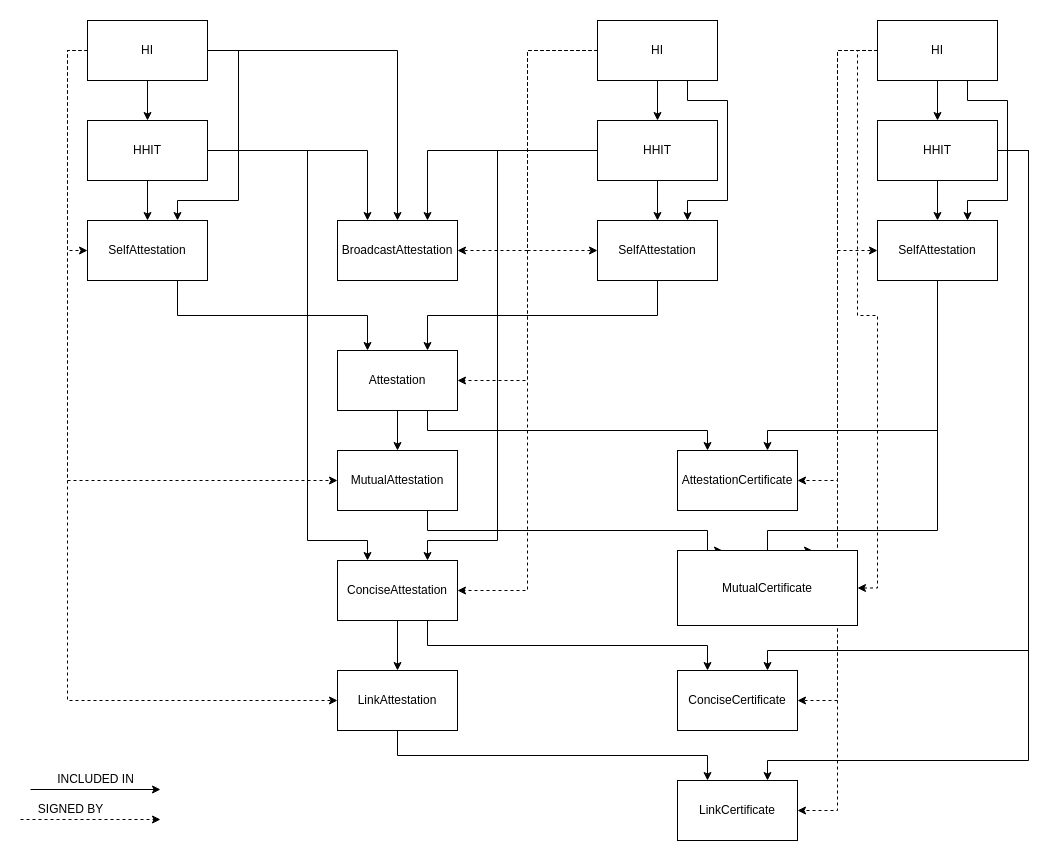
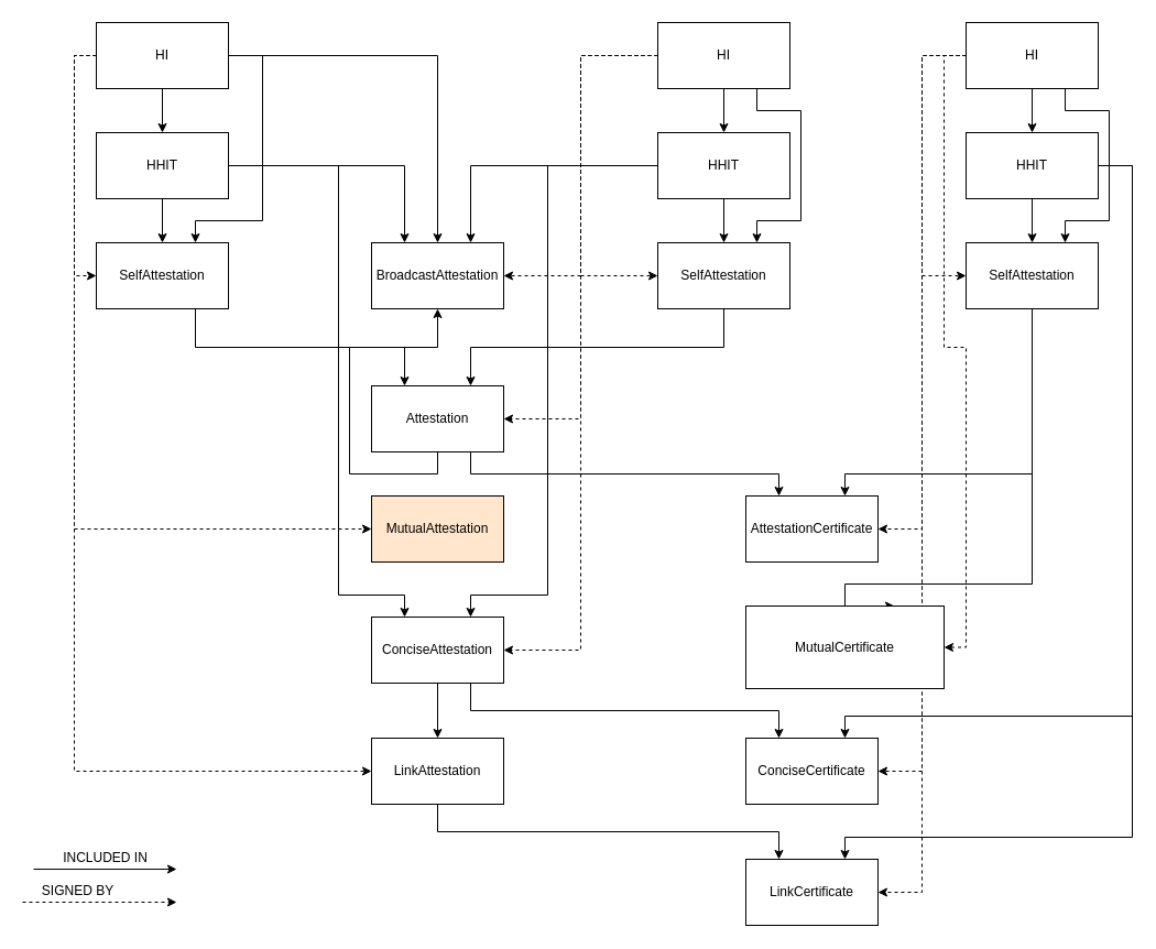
- <mxCell id="33" style="edgeStyle=orthogonalEdgeStyle;rounded=0;orthogonalLoop=1;jettySize=auto;html=1;exitX=0.5;exitY=1;exitDx=0;exitDy=0;startArrow=none;startFill=0;endArrow=classic;endFill=1;" edge="1" parent="1" source="35" target="37"><mxGeometry relative="1" as="geometry" /></mxCell>
+ <mxCell id="33" style="edgeStyle=orthogonalEdgeStyle;rounded=0;orthogonalLoop=1;jettySize=auto;html=1;exitX=0.5;exitY=1;exitDx=0;exitDy=0;startArrow=none;startFill=0;endArrow=classic;endFill=1;" edge="1" parent="1" source="35" target="32"><mxGeometry relative="1" as="geometry" /></mxCell>
- <mxCell id="37" value="MutualAttestation" style="rounded=0;whiteSpace=wrap;html=1;" vertex="1" parent="1"><mxGeometry x="337" y="450" width="120" height="60" as="geometry" /></mxCell>
+ <mxCell id="37" value="MutualAttestation" style="rounded=0;whiteSpace=wrap;html=1;fillColor=#ffe6cc;" vertex="1" parent="1"><mxGeometry x="337" y="450" width="120" height="60" as="geometry" /></mxCell>
- <mxCell id="36" style="edgeStyle=orthogonalEdgeStyle;rounded=0;orthogonalLoop=1;jettySize=auto;html=1;exitX=0.75;exitY=1;exitDx=0;exitDy=0;entryX=0.25;entryY=0;entryDx=0;entryDy=0;startArrow=none;startFill=0;endArrow=classic;endFill=1;" edge="1" parent="1" source="37" target="60"><mxGeometry relative="1" as="geometry"><Array as="points"><mxPoint x="427" y="530" /><mxPoint x="707" y="530" /></Array></mxGeometry></mxCell>
